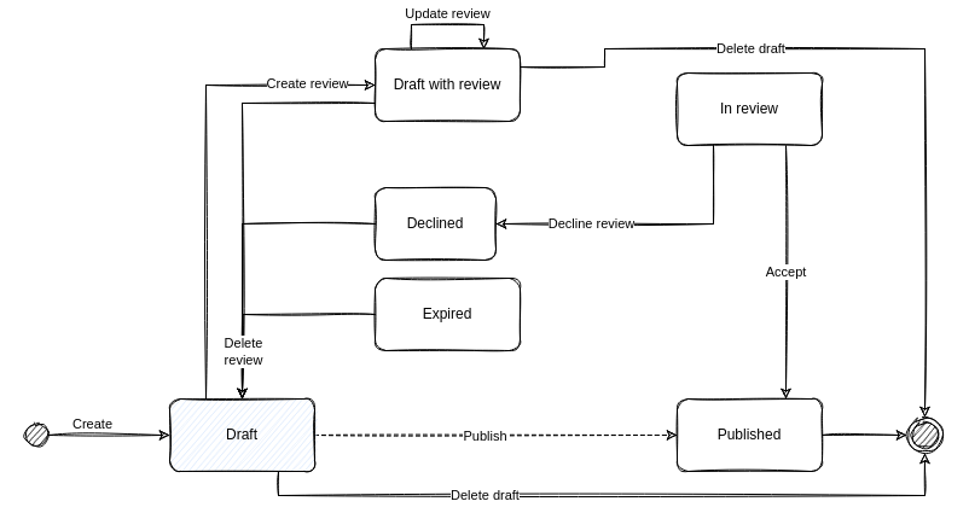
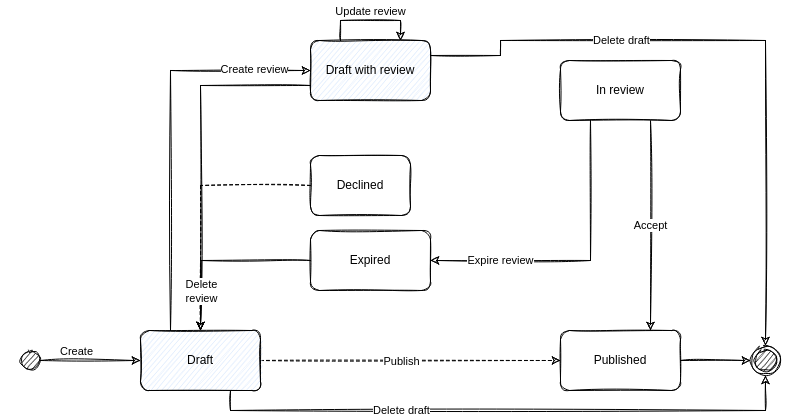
- <mxCell id="15" value="Draft with review" style="rounded=1;whiteSpace=wrap;html=1;shadow=0;sketch=1;strokeColor=#000000;fillColor=#FFFFFF;" parent="1" vertex="1"><mxGeometry x="310" y="40" width="120" height="60" as="geometry" /></mxCell>
+ <mxCell id="15" value="Draft with review" style="rounded=1;whiteSpace=wrap;html=1;shadow=0;sketch=1;strokeColor=#000000;fillColor=#dae8fc;" parent="1" vertex="1"><mxGeometry x="310" y="40" width="120" height="60" as="geometry" /></mxCell>
- <mxCell id="30" style="edgeStyle=orthogonalEdgeStyle;rounded=0;orthogonalLoop=1;jettySize=auto;html=1;exitX=0;exitY=0.5;exitDx=0;exitDy=0;entryX=0.5;entryY=0;entryDx=0;entryDy=0;fontSize=11;sketch=1;" parent="1" source="26" target="11" edge="1"><mxGeometry relative="1" as="geometry" /></mxCell>
+ <mxCell id="30" style="edgeStyle=orthogonalEdgeStyle;rounded=0;orthogonalLoop=1;jettySize=auto;html=1;exitX=0;exitY=0.5;exitDx=0;exitDy=0;entryX=0.5;entryY=0;entryDx=0;entryDy=0;fontSize=11;sketch=1;dashed=1;" parent="1" source="26" target="11" edge="1"><mxGeometry relative="1" as="geometry" /></mxCell>
- <mxCell id="21" style="edgeStyle=orthogonalEdgeStyle;rounded=0;orthogonalLoop=1;jettySize=auto;html=1;exitX=0.25;exitY=1;exitDx=0;exitDy=0;fontSize=11;entryX=1;entryY=0.5;entryDx=0;entryDy=0;sketch=1;" parent="1" source="25" target="26" edge="1"><mxGeometry relative="1" as="geometry"><mxPoint x="510" y="180" as="targetPoint" /></mxGeometry></mxCell>
- <mxCell id="22" value="Decline review" style="edgeLabel;html=1;align=center;verticalAlign=middle;resizable=0;points=[];fontSize=11;" parent="21" vertex="1" connectable="0"><mxGeometry x="0.183" relative="1" as="geometry"><mxPoint x="-22" y="-1" as="offset" /></mxGeometry></mxCell>
+ <mxCell id="23" style="edgeStyle=orthogonalEdgeStyle;rounded=0;orthogonalLoop=1;jettySize=auto;html=1;exitX=0.25;exitY=1;exitDx=0;exitDy=0;entryX=1;entryY=0.5;entryDx=0;entryDy=0;sketch=1;" edge="1" parent="1" source="25" target="29"><mxGeometry relative="1" as="geometry" /></mxCell>
+ <mxCell id="24" value="Expire review" style="edgeLabel;html=1;align=center;verticalAlign=middle;resizable=0;points=[];" vertex="1" connectable="0" parent="23"><mxGeometry x="0.54" y="1" relative="1" as="geometry"><mxPoint y="-2" as="offset" /></mxGeometry></mxCell>
